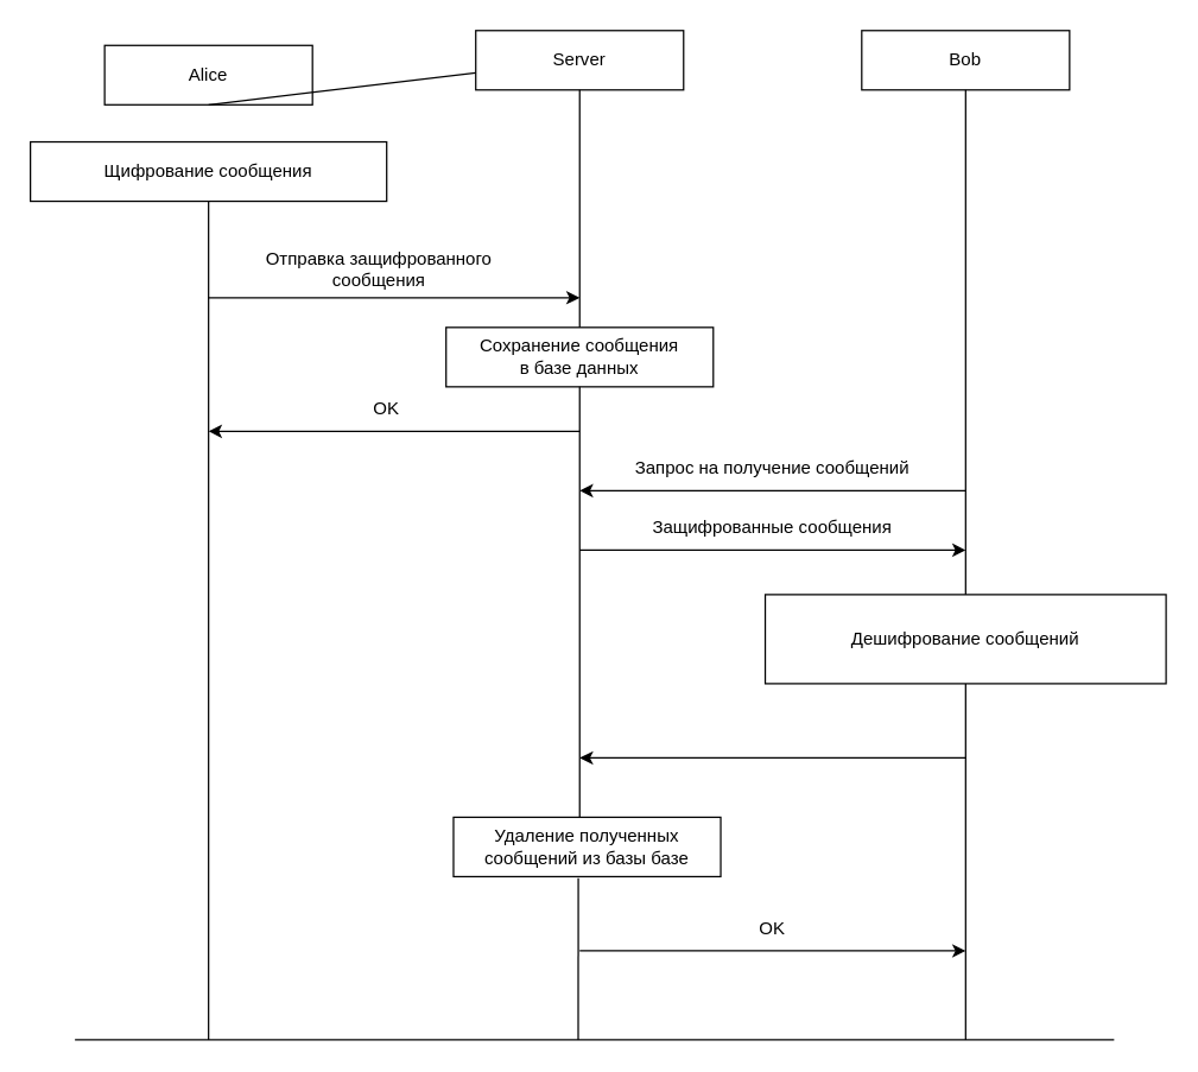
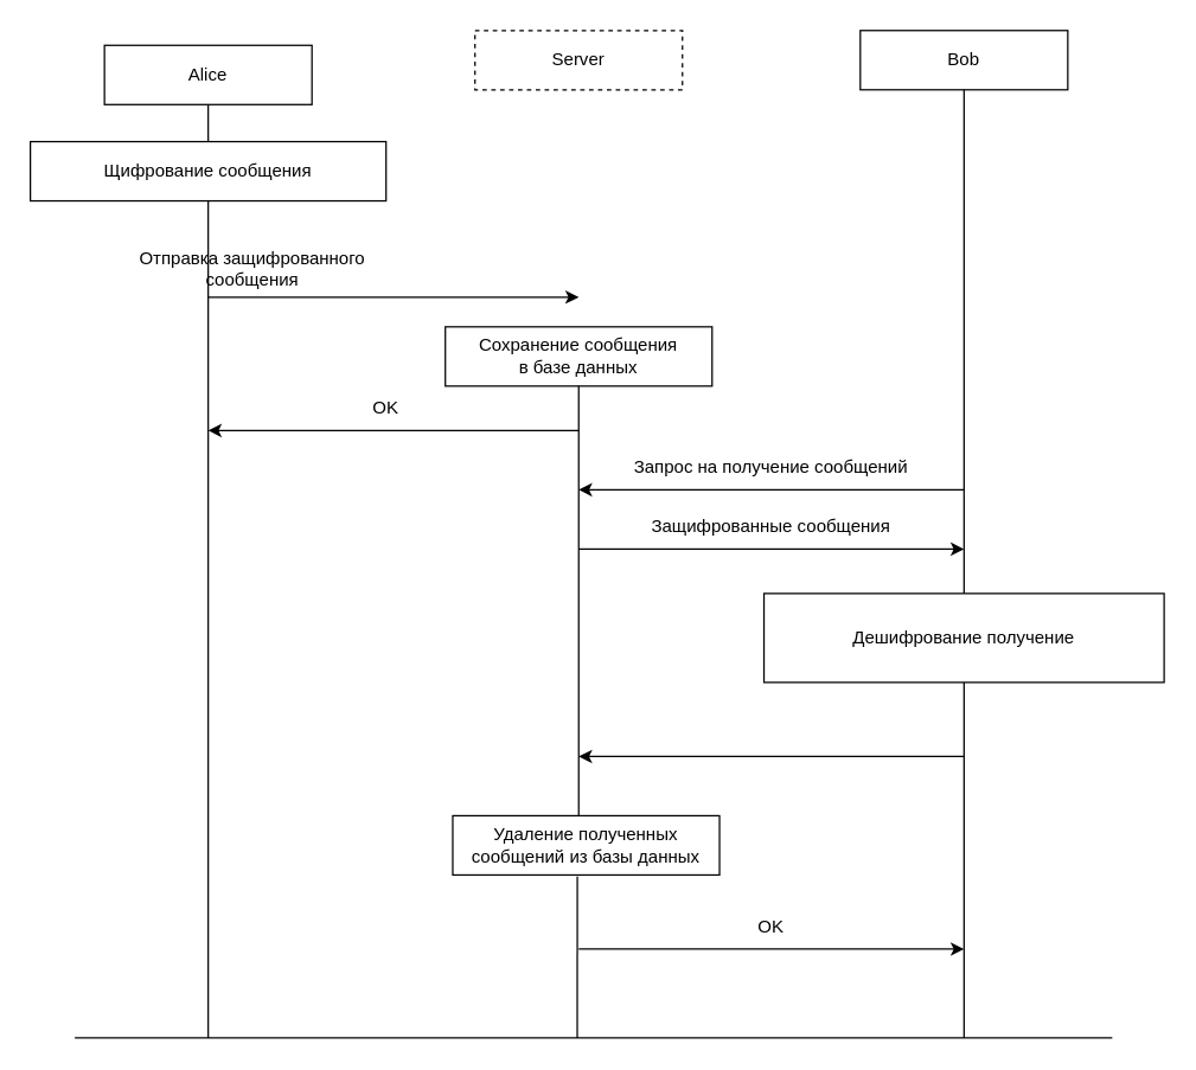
- <mxCell id="3" value="Server" style="rounded=0;whiteSpace=wrap;html=1;" parent="1" vertex="1"><mxGeometry x="320" y="20" width="140" height="40" as="geometry" /></mxCell>
+ <mxCell id="3" value="Server" style="rounded=0;whiteSpace=wrap;html=1;dashed=1;" parent="1" vertex="1"><mxGeometry x="320" y="20" width="140" height="40" as="geometry" /></mxCell>
- <mxCell id="6" value="" style="endArrow=none;html=1;rounded=0;exitX=0.5;exitY=1;exitDx=0;exitDy=0;" parent="1" source="2" target="3" edge="1"><mxGeometry width="50" height="50" relative="1" as="geometry"><mxPoint x="310" y="200" as="sourcePoint" /><mxPoint x="360" y="150" as="targetPoint" /></mxGeometry></mxCell>
+ <mxCell id="6" value="" style="endArrow=none;html=1;rounded=0;exitX=0.5;exitY=1;exitDx=0;exitDy=0;entryX=0.5;entryY=0;entryDx=0;entryDy=0;" parent="1" source="2" target="5" edge="1"><mxGeometry width="50" height="50" relative="1" as="geometry"><mxPoint x="310" y="200" as="sourcePoint" /><mxPoint x="360" y="150" as="targetPoint" /></mxGeometry></mxCell>
- <mxCell id="9" value="" style="endArrow=none;html=1;rounded=0;entryX=0.5;entryY=1;entryDx=0;entryDy=0;exitX=0.5;exitY=0;exitDx=0;exitDy=0;" parent="1" source="8" target="3" edge="1"><mxGeometry width="50" height="50" relative="1" as="geometry"><mxPoint x="310" y="240" as="sourcePoint" /><mxPoint x="360" y="190" as="targetPoint" /></mxGeometry></mxCell>
- <mxCell id="11" value="Отправка защифрованного сообщения" style="text;html=1;strokeColor=none;fillColor=none;align=center;verticalAlign=middle;whiteSpace=wrap;rounded=0;" parent="1" vertex="1"><mxGeometry x="155" y="166" width="200" height="30" as="geometry" /></mxCell>
+ <mxCell id="11" value="Отправка защифрованного сообщения" style="text;html=1;strokeColor=none;fillColor=none;align=center;verticalAlign=middle;whiteSpace=wrap;rounded=0;" parent="1" vertex="1"><mxGeometry x="70" y="166" width="200" height="30" as="geometry" /></mxCell>
- <mxCell id="20" value="&lt;span style=&quot;&quot;&gt;Дешифрование сообщений&lt;br&gt;&lt;/span&gt;" style="rounded=0;whiteSpace=wrap;html=1;" parent="1" vertex="1"><mxGeometry x="515" y="400" width="270" height="60" as="geometry" /></mxCell>
+ <mxCell id="20" value="&lt;span style=&quot;&quot;&gt;Дешифрование получение&lt;br&gt;&lt;/span&gt;" style="rounded=0;whiteSpace=wrap;html=1;" parent="1" vertex="1"><mxGeometry x="515" y="400" width="270" height="60" as="geometry" /></mxCell>
- <mxCell id="26" value="Удаление полученных сообщений из базы базе" style="rounded=0;whiteSpace=wrap;html=1;" vertex="1" parent="1"><mxGeometry x="305" y="550" width="180" height="40" as="geometry" /></mxCell>
+ <mxCell id="26" value="Удаление полученных сообщений из базы данных" style="rounded=0;whiteSpace=wrap;html=1;" vertex="1" parent="1"><mxGeometry x="305" y="550" width="180" height="40" as="geometry" /></mxCell>
